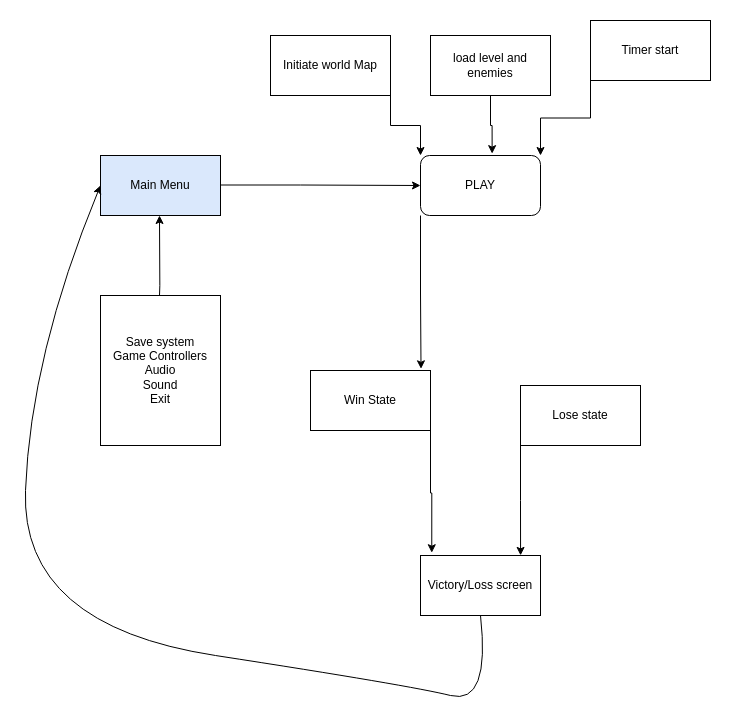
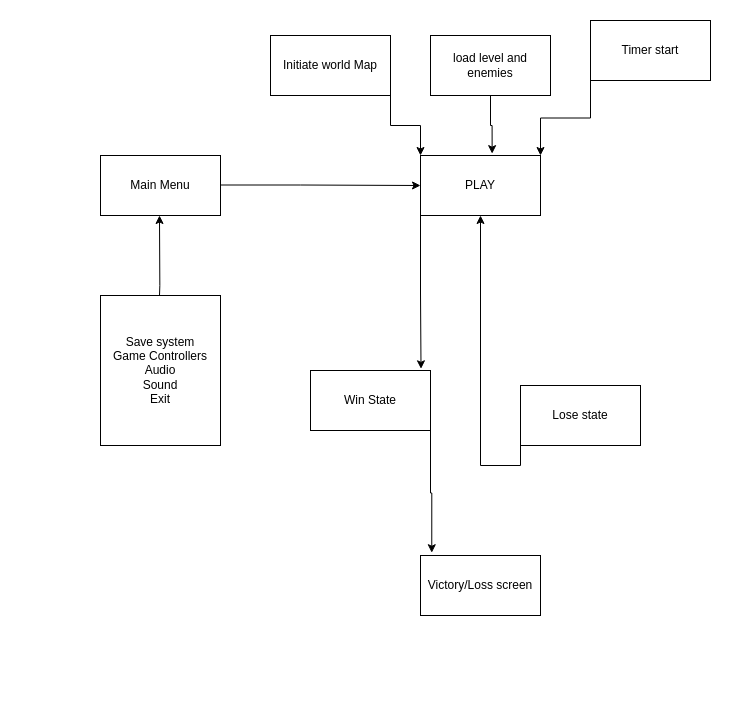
- <mxCell id="2" value="Main Menu" style="rounded=0;whiteSpace=wrap;html=1;fillColor=#dae8fc;" vertex="1" parent="1"><mxGeometry x="100" y="155" width="120" height="60" as="geometry" /></mxCell>
+ <mxCell id="2" value="Main Menu" style="rounded=0;whiteSpace=wrap;html=1;" vertex="1" parent="1"><mxGeometry x="100" y="155" width="120" height="60" as="geometry" /></mxCell>
- <mxCell id="7" value="PLAY" style="whiteSpace=wrap;html=1;rounded=1;" vertex="1" parent="1"><mxGeometry x="420" y="155" width="120" height="60" as="geometry" /></mxCell>
+ <mxCell id="7" value="PLAY" style="rounded=0;whiteSpace=wrap;html=1;" vertex="1" parent="1"><mxGeometry x="420" y="155" width="120" height="60" as="geometry" /></mxCell>
- <mxCell id="16" style="edgeStyle=orthogonalEdgeStyle;rounded=0;orthogonalLoop=1;jettySize=auto;html=1;exitX=0;exitY=1;exitDx=0;exitDy=0;entryX=0.834;entryY=-0.002;entryDx=0;entryDy=0;entryPerimeter=0;" edge="1" parent="1" source="17" target="18"><mxGeometry relative="1" as="geometry" /></mxCell>
+ <mxCell id="16" style="edgeStyle=orthogonalEdgeStyle;rounded=0;orthogonalLoop=1;jettySize=auto;html=1;exitX=0;exitY=1;exitDx=0;exitDy=0;" edge="1" parent="1" source="17" target="7"><mxGeometry relative="1" as="geometry" /></mxCell>
- <mxCell id="19" value="" style="curved=1;endArrow=classic;html=1;rounded=0;exitX=0.5;exitY=1;exitDx=0;exitDy=0;entryX=0;entryY=0.5;entryDx=0;entryDy=0;" edge="1" parent="1" source="18" target="2"><mxGeometry width="50" height="50" relative="1" as="geometry"><mxPoint x="440" y="705" as="sourcePoint" /><mxPoint x="50" y="175" as="targetPoint" /><Array as="points"><mxPoint x="490" y="705" /><mxPoint x="410" y="685" /><mxPoint x="20" y="625" /><mxPoint x="30" y="355" /></Array></mxGeometry></mxCell>
